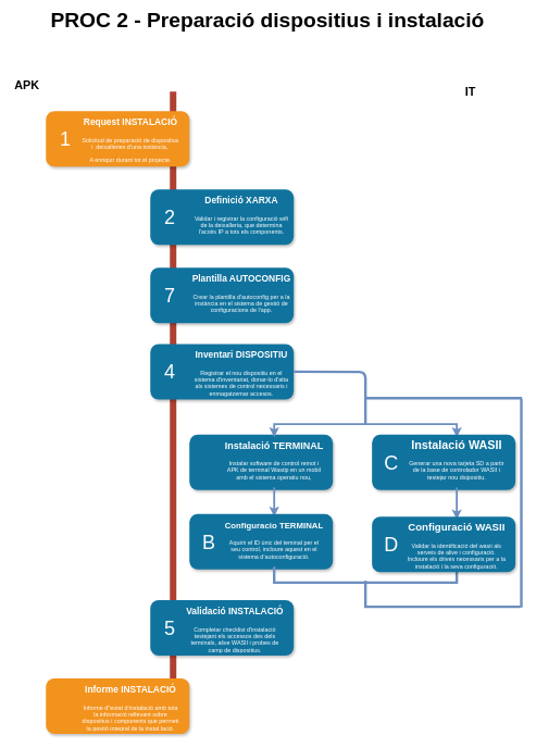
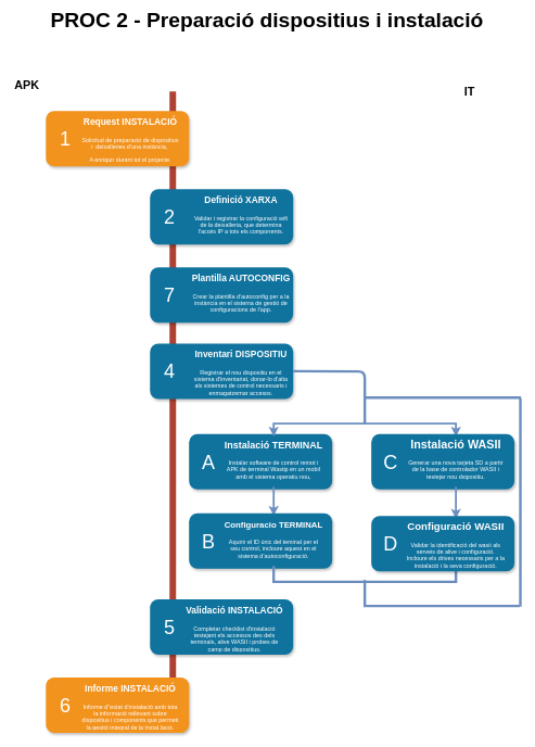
+ <mxCell id="8" value="A" style="text;html=1;strokeColor=none;fillColor=none;align=center;verticalAlign=middle;whiteSpace=wrap;fontSize=30;fontColor=#FFFFFF;" parent="1" vertex="1"><mxGeometry x="300" y="699" width="40" height="20" as="geometry" /></mxCell>
+ <mxCell id="10" value="6" style="text;html=1;strokeColor=none;fillColor=none;align=center;verticalAlign=middle;whiteSpace=wrap;fontSize=30;fontColor=#FFFFFF;" parent="1" vertex="1"><mxGeometry x="80" y="1073" width="40" height="20" as="geometry" /></mxCell>
